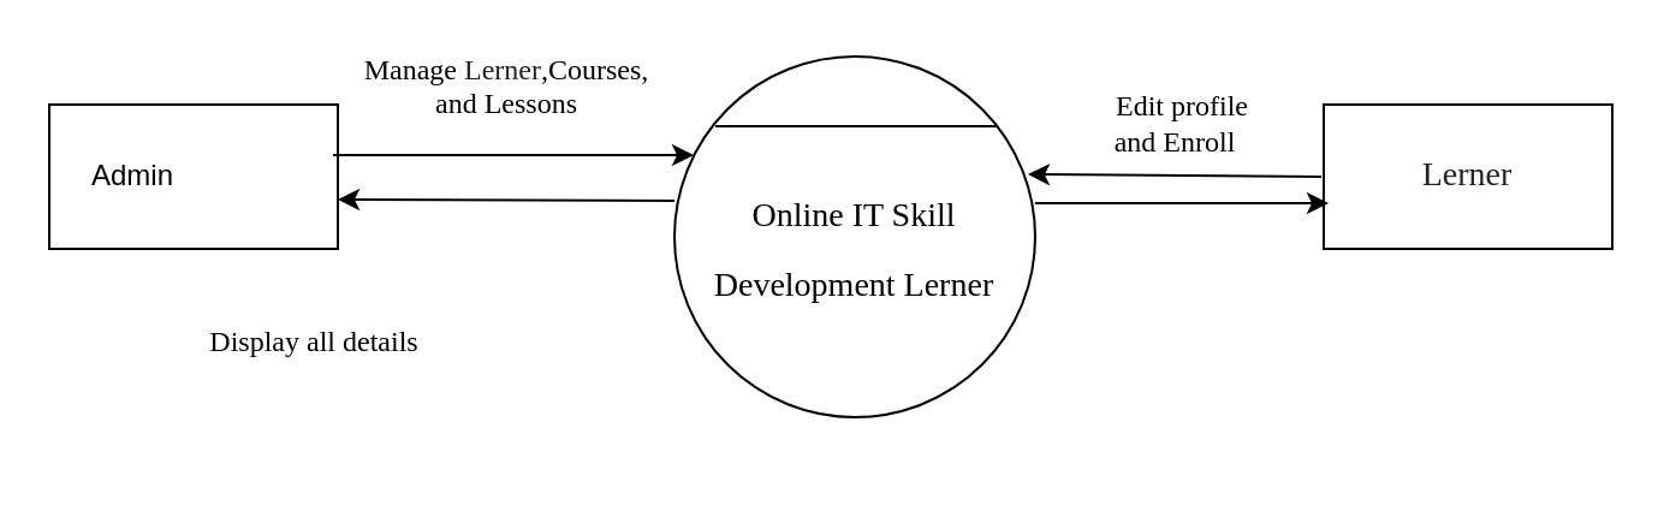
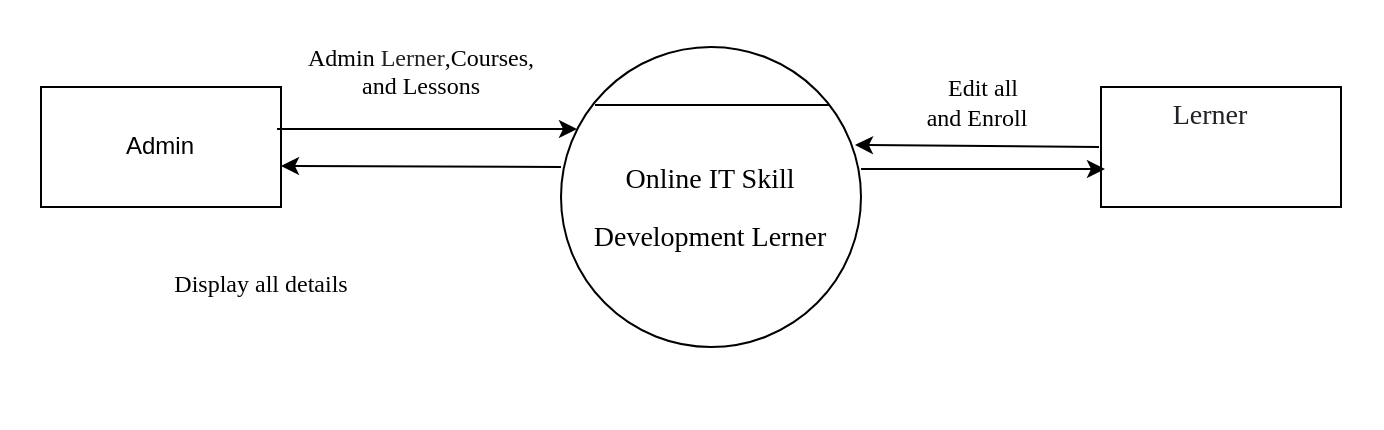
- <mxCell id="13" value="&lt;font face=&quot;Times New Roman&quot;&gt;Manage&amp;nbsp;&lt;/font&gt;&lt;span style=&quot;color: rgb(32 , 33 , 36) ; font-family: &amp;#34;times new roman&amp;#34; ; text-align: left ; background-color: rgb(255 , 255 , 255)&quot;&gt;&lt;font style=&quot;font-size: 12px&quot;&gt;Lerner&lt;/font&gt;&lt;/span&gt;&lt;font face=&quot;Times New Roman&quot;&gt;,&lt;/font&gt;&lt;span style=&quot;font-family: &amp;#34;times new roman&amp;#34;&quot;&gt;&lt;font style=&quot;font-size: 12px&quot;&gt;Courses&lt;/font&gt;&lt;/span&gt;&lt;font face=&quot;Times New Roman&quot;&gt;,&lt;br&gt;&lt;font style=&quot;font-size: 12px&quot;&gt;and&amp;nbsp;&lt;/font&gt;&lt;/font&gt;&lt;span style=&quot;font-family: &amp;#34;times new roman&amp;#34;&quot;&gt;&lt;font style=&quot;font-size: 12px&quot;&gt;Lessons&lt;/font&gt;&lt;/span&gt;&lt;font face=&quot;Times New Roman&quot;&gt;&lt;br&gt;&amp;nbsp;&lt;/font&gt;" style="text;html=1;align=center;verticalAlign=middle;resizable=0;points=[];autosize=1;strokeColor=none;" parent="1" vertex="1"><mxGeometry x="146" y="20" width="128" height="46" as="geometry" /></mxCell>
+ <mxCell id="13" value="&lt;font face=&quot;Times New Roman&quot;&gt;Admin&amp;nbsp;&lt;/font&gt;&lt;span style=&quot;color: rgb(32 , 33 , 36) ; font-family: &amp;#34;times new roman&amp;#34; ; text-align: left ; background-color: rgb(255 , 255 , 255)&quot;&gt;&lt;font style=&quot;font-size: 12px&quot;&gt;Lerner&lt;/font&gt;&lt;/span&gt;&lt;font face=&quot;Times New Roman&quot;&gt;,&lt;/font&gt;&lt;span style=&quot;font-family: &amp;#34;times new roman&amp;#34;&quot;&gt;&lt;font style=&quot;font-size: 12px&quot;&gt;Courses&lt;/font&gt;&lt;/span&gt;&lt;font face=&quot;Times New Roman&quot;&gt;,&lt;br&gt;&lt;font style=&quot;font-size: 12px&quot;&gt;and&amp;nbsp;&lt;/font&gt;&lt;/font&gt;&lt;span style=&quot;font-family: &amp;#34;times new roman&amp;#34;&quot;&gt;&lt;font style=&quot;font-size: 12px&quot;&gt;Lessons&lt;/font&gt;&lt;/span&gt;&lt;font face=&quot;Times New Roman&quot;&gt;&lt;br&gt;&amp;nbsp;&lt;/font&gt;" style="text;html=1;align=center;verticalAlign=middle;resizable=0;points=[];autosize=1;strokeColor=none;" parent="1" vertex="1"><mxGeometry x="146" y="20" width="128" height="46" as="geometry" /></mxCell>
- <mxCell id="14" value="&lt;font face=&quot;Times New Roman&quot;&gt;Edit profile &lt;br&gt;and Enroll&amp;nbsp;&amp;nbsp;&lt;/font&gt;" style="text;html=1;align=center;verticalAlign=middle;resizable=0;points=[];autosize=1;strokeColor=none;" parent="1" vertex="1"><mxGeometry x="458" y="35" width="66" height="32" as="geometry" /></mxCell>
+ <mxCell id="14" value="&lt;font face=&quot;Times New Roman&quot;&gt;Edit all &lt;br&gt;and Enroll&amp;nbsp;&amp;nbsp;&lt;/font&gt;" style="text;html=1;align=center;verticalAlign=middle;resizable=0;points=[];autosize=1;strokeColor=none;" parent="1" vertex="1"><mxGeometry x="458" y="35" width="66" height="32" as="geometry" /></mxCell>
- <mxCell id="9" value="Admin" style="text;html=1;strokeColor=none;fillColor=none;align=center;verticalAlign=middle;whiteSpace=wrap;rounded=0;" parent="1" vertex="1"><mxGeometry x="35" y="63" width="40" height="20" as="geometry" /></mxCell>
+ <mxCell id="9" value="Admin" style="text;html=1;strokeColor=none;fillColor=none;align=center;verticalAlign=middle;whiteSpace=wrap;rounded=0;" parent="1" vertex="1"><mxGeometry x="60" y="63" width="40" height="20" as="geometry" /></mxCell>
- <mxCell id="10" value="&lt;span style=&quot;color: rgb(32 , 33 , 36) ; font-family: &amp;#34;times new roman&amp;#34; ; font-size: 14px ; text-align: left ; background-color: rgb(255 , 255 , 255)&quot;&gt;Lerner&lt;/span&gt;" style="text;html=1;strokeColor=none;fillColor=none;align=center;verticalAlign=middle;whiteSpace=wrap;rounded=0;" parent="1" vertex="1"><mxGeometry x="590" y="63" width="40" height="20" as="geometry" /></mxCell>
+ <mxCell id="10" value="&lt;span style=&quot;color: rgb(32 , 33 , 36) ; font-family: &amp;#34;times new roman&amp;#34; ; font-size: 14px ; text-align: left ; background-color: rgb(255 , 255 , 255)&quot;&gt;Lerner&lt;/span&gt;" style="text;html=1;strokeColor=none;fillColor=none;align=center;verticalAlign=middle;whiteSpace=wrap;rounded=0;" parent="1" vertex="1"><mxGeometry x="585" y="48" width="40" height="20" as="geometry" /></mxCell>
